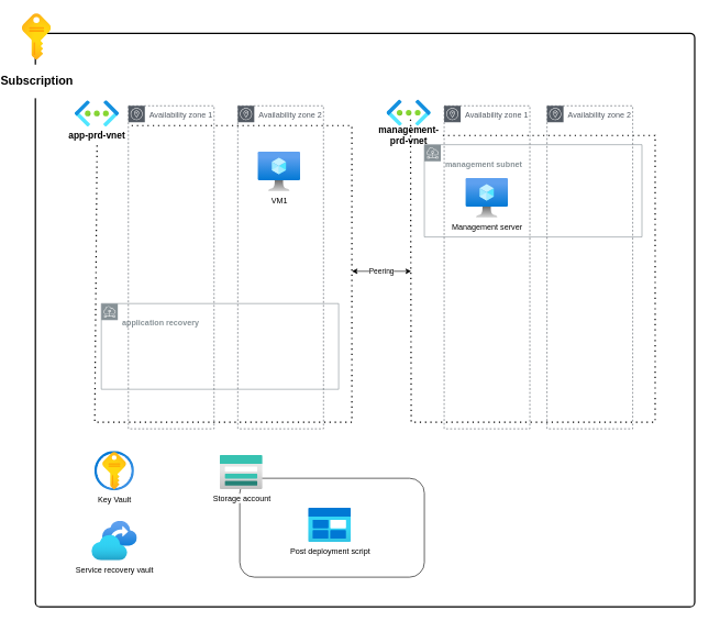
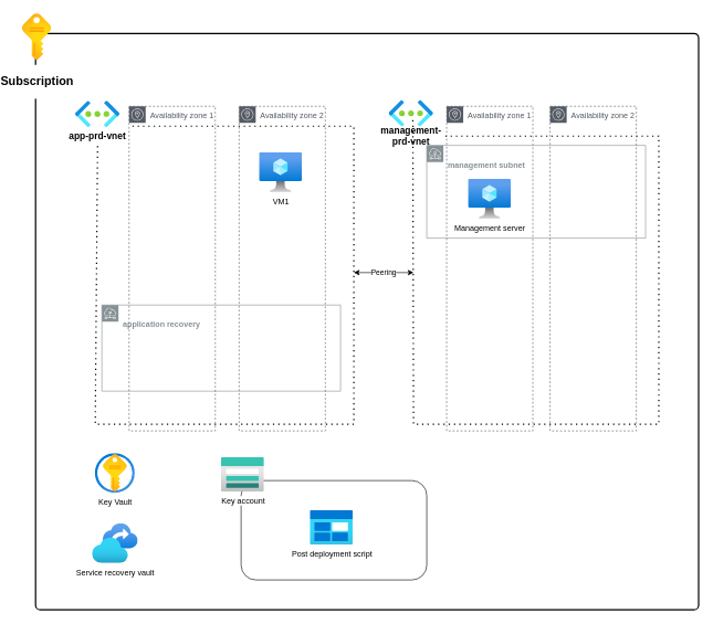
- <mxCell id="22" value="Storage account" style="image;aspect=fixed;html=1;points=[];align=center;fontSize=12;image=img/lib/azure2/storage/Storage_Accounts.svg;" vertex="1" parent="1"><mxGeometry x="320" y="690" width="65" height="52" as="geometry" /></mxCell>
+ <mxCell id="22" value="Key account" style="image;aspect=fixed;html=1;points=[];align=center;fontSize=12;image=img/lib/azure2/storage/Storage_Accounts.svg;" vertex="1" parent="1"><mxGeometry x="320" y="690" width="65" height="52" as="geometry" /></mxCell>
